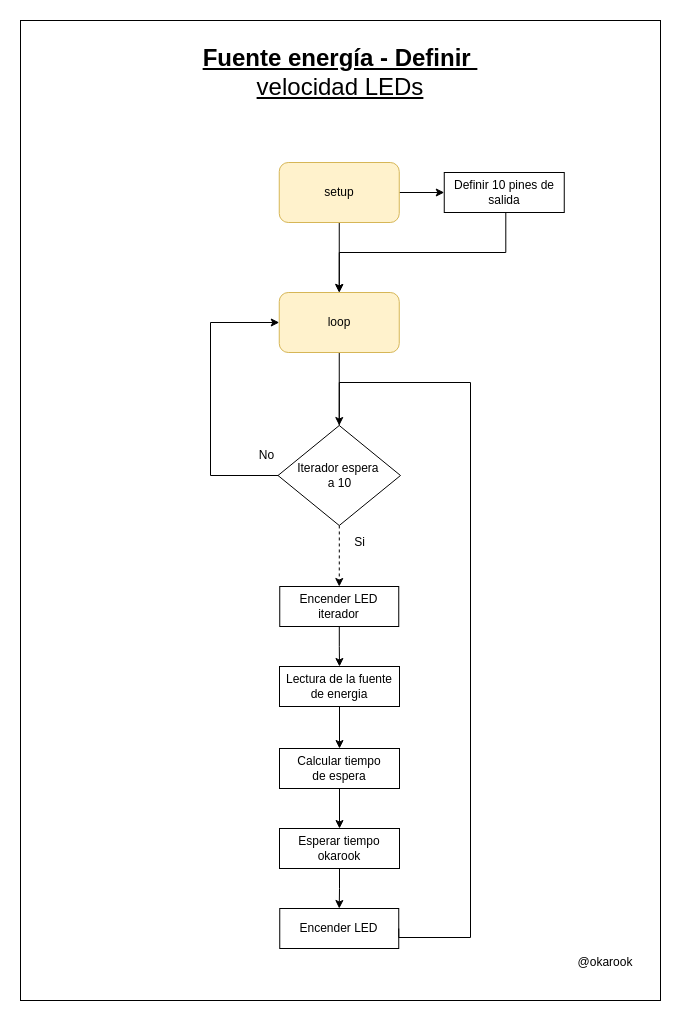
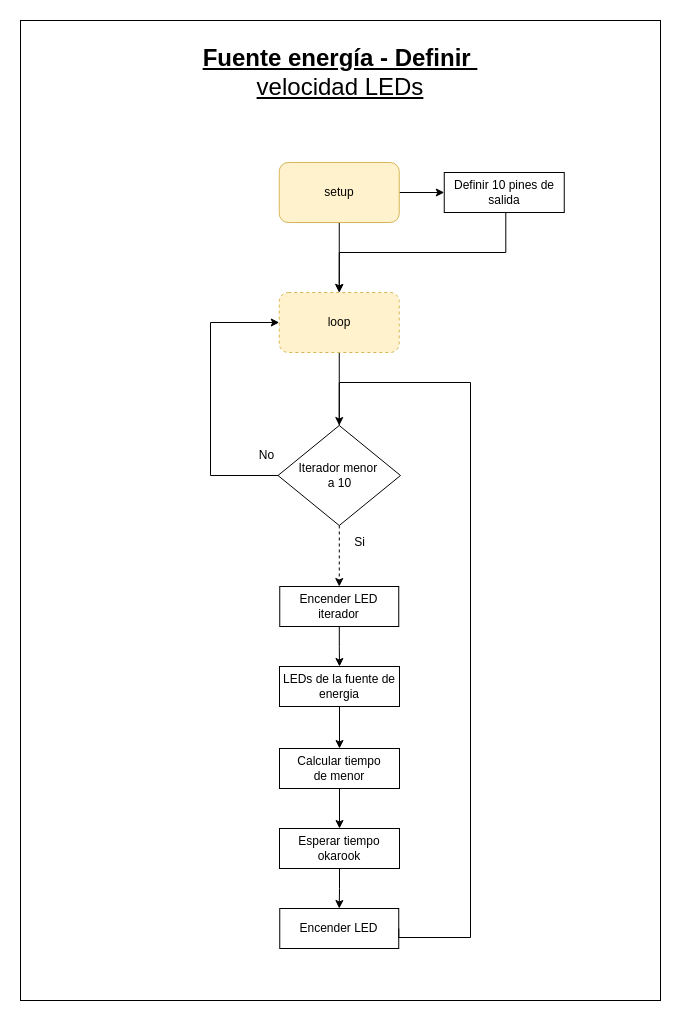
- <mxCell id="7" value="&lt;span style=&quot;background-color: rgb(255 , 242 , 204)&quot;&gt;&lt;font color=&quot;#030303&quot;&gt;loop&lt;/font&gt;&lt;/span&gt;" style="rounded=1;whiteSpace=wrap;html=1;fillColor=#fff2cc;strokeColor=#d6b656;" parent="1" vertex="1"><mxGeometry x="278.75" y="292" width="120" height="60" as="geometry" /></mxCell>
+ <mxCell id="7" value="&lt;span style=&quot;background-color: rgb(255 , 242 , 204)&quot;&gt;&lt;font color=&quot;#030303&quot;&gt;loop&lt;/font&gt;&lt;/span&gt;" style="rounded=1;whiteSpace=wrap;html=1;fillColor=#fff2cc;strokeColor=#d6b656;dashed=1;" parent="1" vertex="1"><mxGeometry x="278.75" y="292" width="120" height="60" as="geometry" /></mxCell>
- <mxCell id="18" value="&lt;div&gt;Iterador espera&amp;nbsp;&lt;/div&gt;&lt;div&gt;a 10&lt;/div&gt;" style="rhombus;whiteSpace=wrap;html=1;" parent="1" vertex="1"><mxGeometry x="277.5" y="425" width="122.5" height="100" as="geometry" /></mxCell>
+ <mxCell id="18" value="&lt;div&gt;Iterador menor&amp;nbsp;&lt;/div&gt;&lt;div&gt;a 10&lt;/div&gt;" style="rhombus;whiteSpace=wrap;html=1;" parent="1" vertex="1"><mxGeometry x="277.5" y="425" width="122.5" height="100" as="geometry" /></mxCell>
- <mxCell id="26" value="Lectura de la fuente de energia" style="whiteSpace=wrap;html=1;rounded=0;" vertex="1" parent="1"><mxGeometry x="279" y="666" width="120" height="40" as="geometry" /></mxCell>
+ <mxCell id="26" value="LEDs de la fuente de energia" style="whiteSpace=wrap;html=1;rounded=0;" vertex="1" parent="1"><mxGeometry x="279" y="666" width="120" height="40" as="geometry" /></mxCell>
- <mxCell id="24" value="Calcular tiempo &lt;br&gt;de espera" style="whiteSpace=wrap;html=1;rounded=0;" vertex="1" parent="1"><mxGeometry x="279" y="748" width="120" height="40" as="geometry" /></mxCell>
+ <mxCell id="24" value="Calcular tiempo &lt;br&gt;de menor" style="whiteSpace=wrap;html=1;rounded=0;" vertex="1" parent="1"><mxGeometry x="279" y="748" width="120" height="40" as="geometry" /></mxCell>
- <mxCell id="12" value="@okarook" style="text;html=1;strokeColor=none;fillColor=none;align=center;verticalAlign=middle;whiteSpace=wrap;rounded=0;" parent="1" vertex="1"><mxGeometry x="580" y="952" width="50" height="20" as="geometry" /></mxCell>
